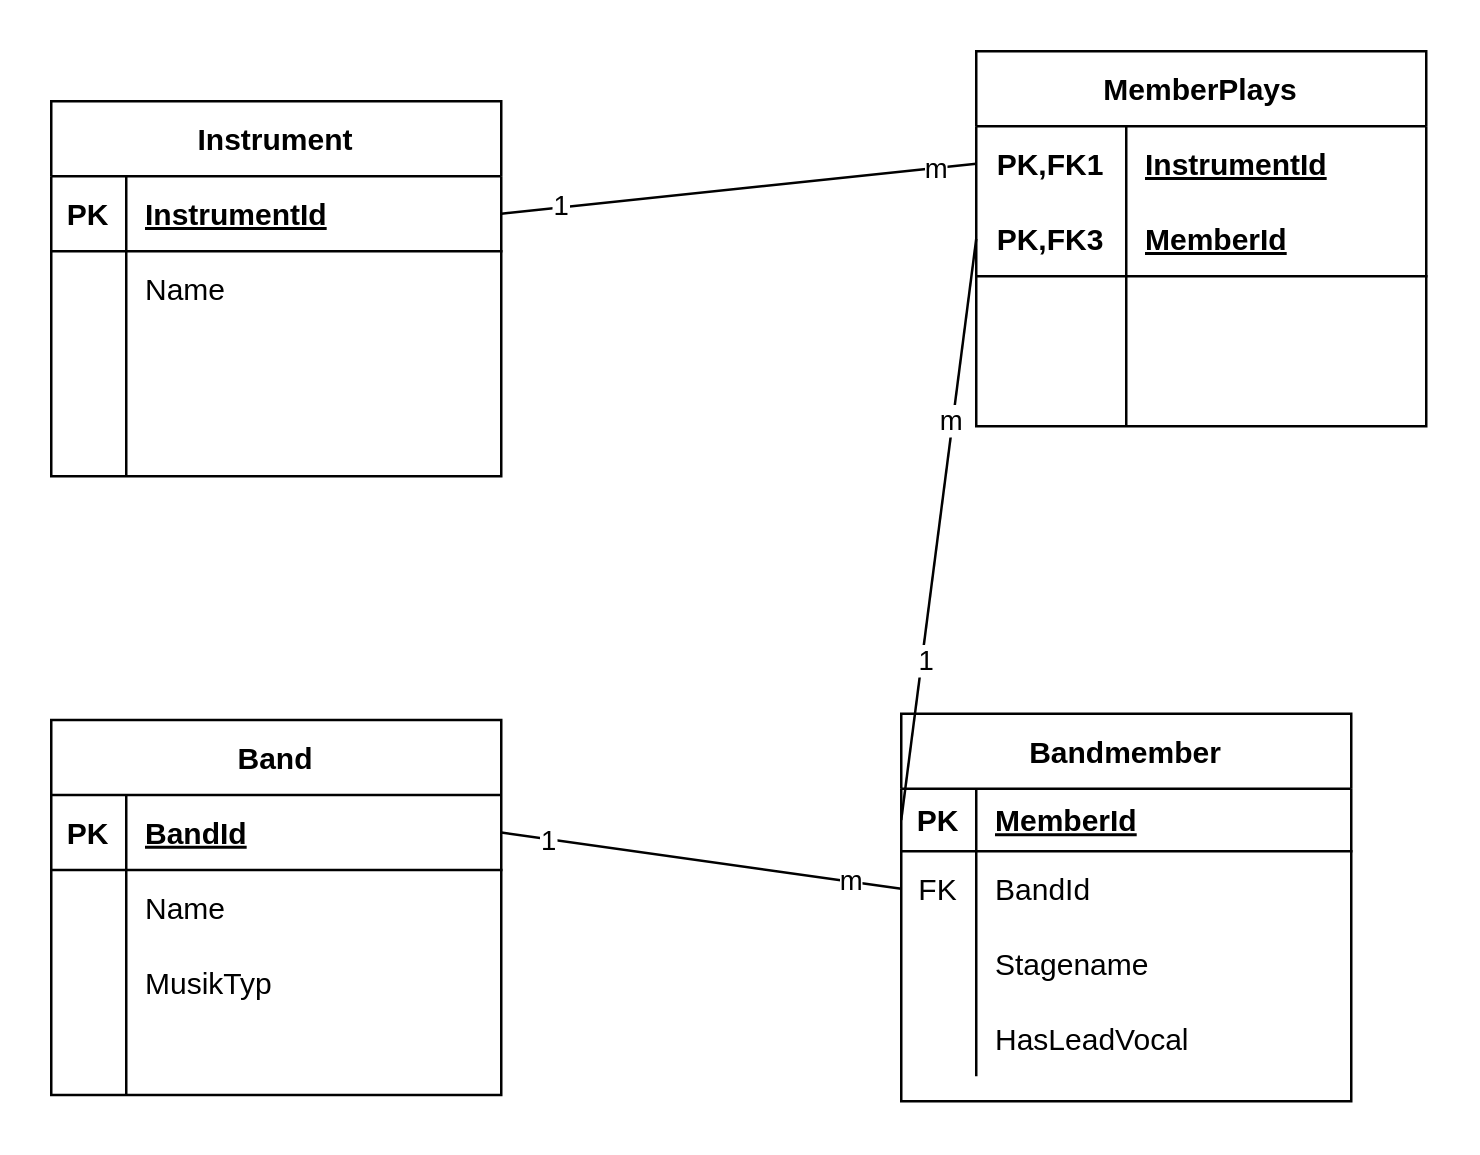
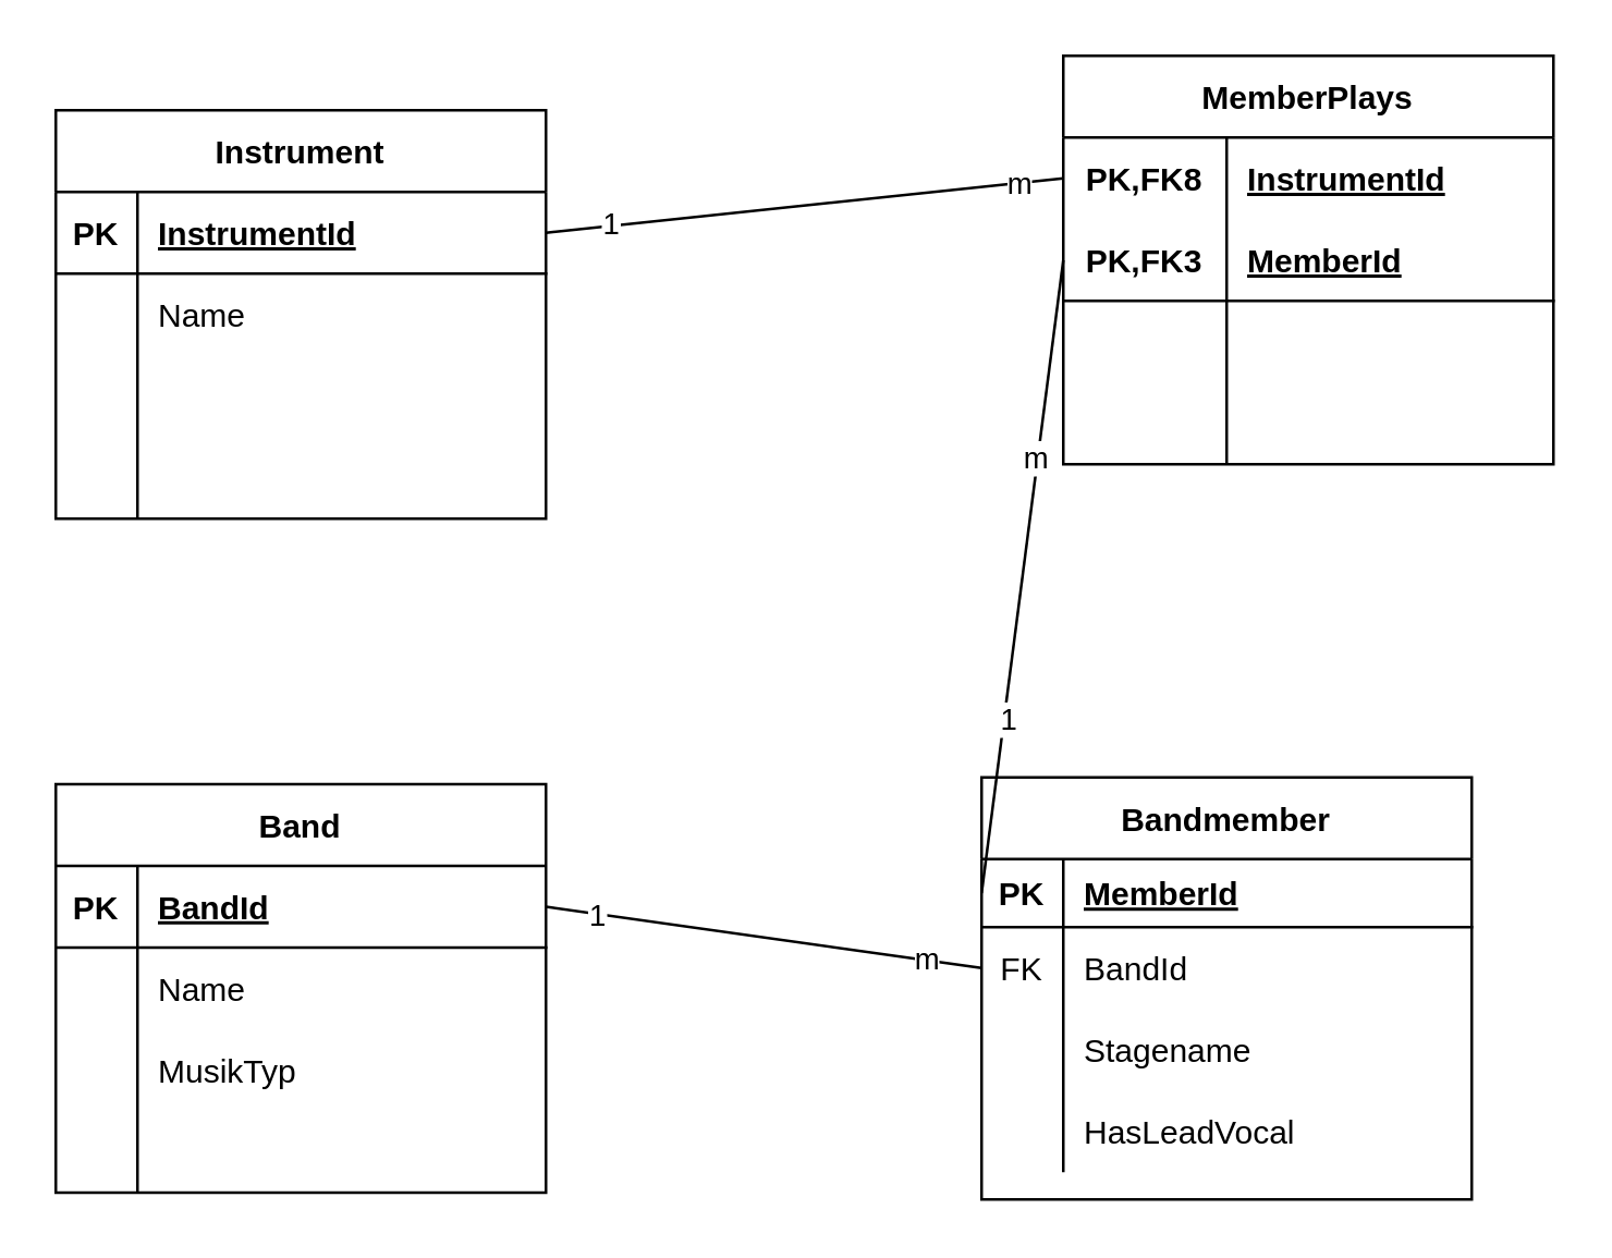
- <mxCell id="43" value="PK,FK1" style="shape=partialRectangle;connectable=0;fillColor=none;top=0;left=0;bottom=0;right=0;fontStyle=1;overflow=hidden;" vertex="1" parent="42"><mxGeometry width="60" height="30" as="geometry"><mxRectangle width="60" height="30" as="alternateBounds" /></mxGeometry></mxCell>
+ <mxCell id="43" value="PK,FK8" style="shape=partialRectangle;connectable=0;fillColor=none;top=0;left=0;bottom=0;right=0;fontStyle=1;overflow=hidden;" vertex="1" parent="42"><mxGeometry width="60" height="30" as="geometry"><mxRectangle width="60" height="30" as="alternateBounds" /></mxGeometry></mxCell>
